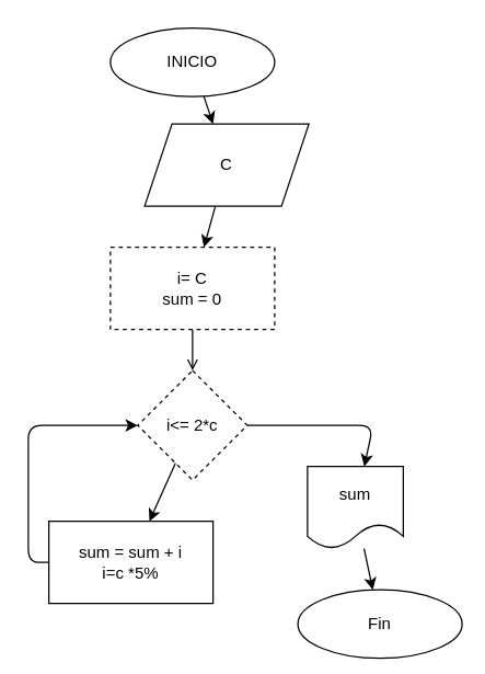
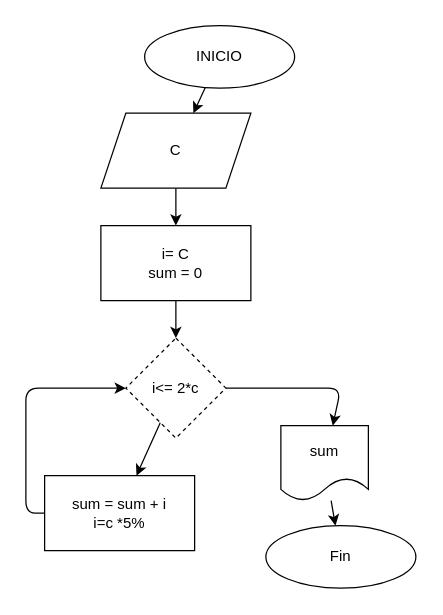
- <mxCell id="3" value="INICIO" style="ellipse;whiteSpace=wrap;html=1;" vertex="1" parent="1"><mxGeometry x="80" y="20" width="120" height="50" as="geometry" /></mxCell>
+ <mxCell id="3" value="INICIO" style="ellipse;whiteSpace=wrap;html=1;" vertex="1" parent="1"><mxGeometry x="115" y="20" width="120" height="50" as="geometry" /></mxCell>
- <mxCell id="5" value="C" style="shape=parallelogram;perimeter=parallelogramPerimeter;whiteSpace=wrap;html=1;fixedSize=1;" vertex="1" parent="1"><mxGeometry x="105" y="90" width="120" height="60" as="geometry" /></mxCell>
+ <mxCell id="5" value="C" style="shape=parallelogram;perimeter=parallelogramPerimeter;whiteSpace=wrap;html=1;fixedSize=1;" vertex="1" parent="1"><mxGeometry x="80" y="90" width="120" height="60" as="geometry" /></mxCell>
- <mxCell id="7" value="i= C&lt;br&gt;sum = 0" style="whiteSpace=wrap;html=1;dashed=1;" vertex="1" parent="1"><mxGeometry x="80" y="180" width="120" height="60" as="geometry" /></mxCell>
+ <mxCell id="7" value="i= C&lt;br&gt;sum = 0" style="whiteSpace=wrap;html=1;" vertex="1" parent="1"><mxGeometry x="80" y="180" width="120" height="60" as="geometry" /></mxCell>
- <mxCell id="6" value="" style="edgeStyle=none;html=1;endArrow=open;" edge="1" parent="1" source="7" target="10"><mxGeometry relative="1" as="geometry" /></mxCell>
+ <mxCell id="6" value="" style="edgeStyle=none;html=1;" edge="1" parent="1" source="7" target="10"><mxGeometry relative="1" as="geometry" /></mxCell>
- <mxCell id="15" value="Fin" style="ellipse;whiteSpace=wrap;html=1;" vertex="1" parent="1"><mxGeometry x="217" y="430" width="120" height="50" as="geometry" /></mxCell>
+ <mxCell id="15" value="Fin" style="ellipse;whiteSpace=wrap;html=1;" vertex="1" parent="1"><mxGeometry x="212" y="420" width="120" height="50" as="geometry" /></mxCell>
